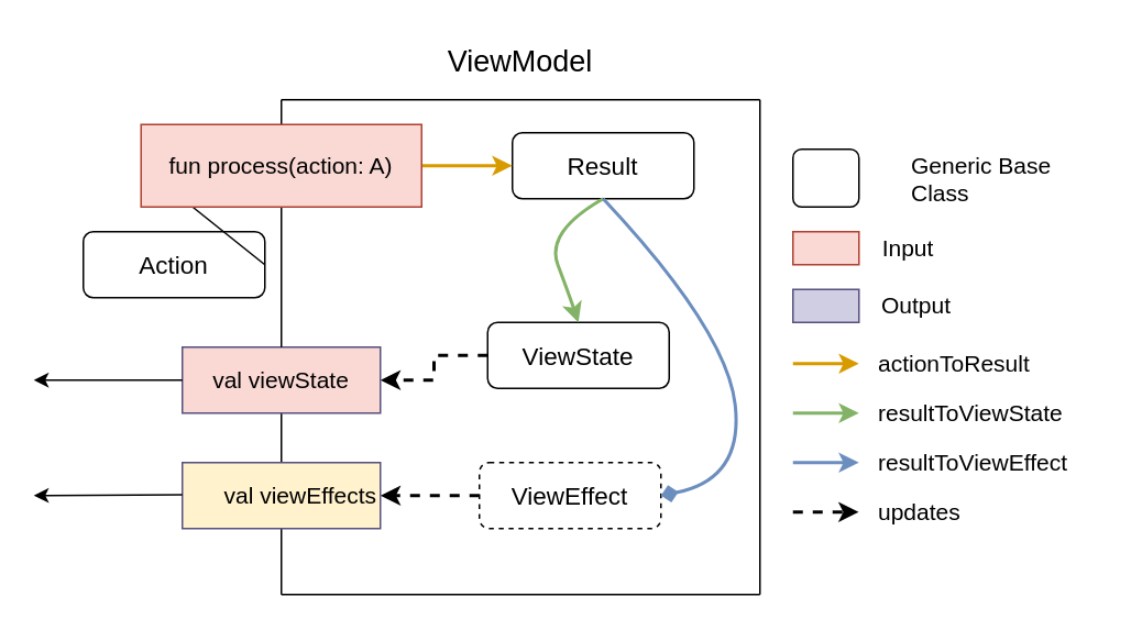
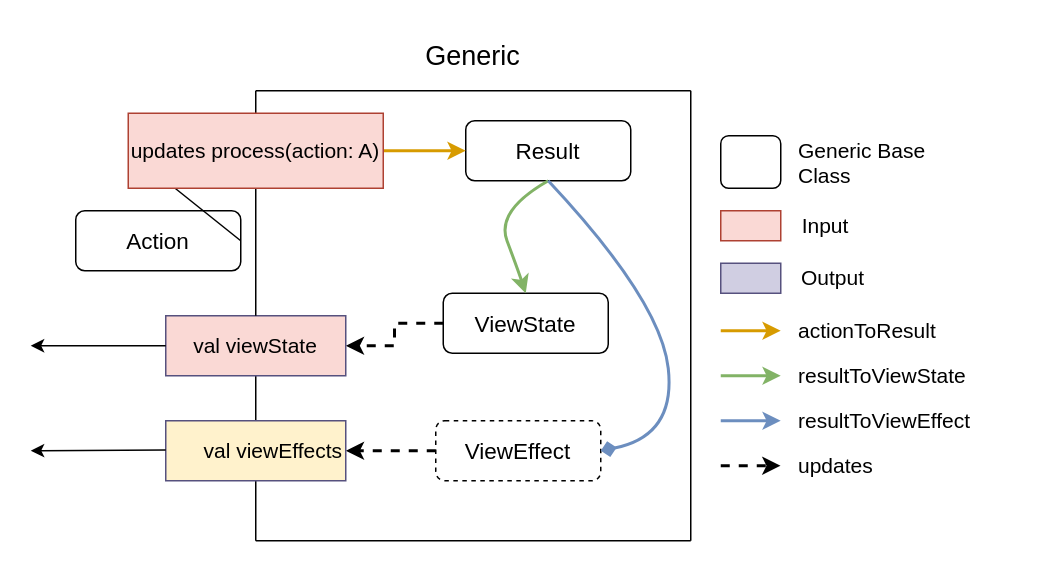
- <mxCell id="2" value="&lt;div style=&quot;font-size: 17px&quot;&gt;&lt;font style=&quot;font-size: 18px&quot;&gt;ViewModel&lt;/font&gt;&lt;/div&gt;&lt;div style=&quot;font-size: 17px&quot;&gt;&lt;br style=&quot;font-size: 17px&quot;&gt;&lt;/div&gt;" style="text;html=1;strokeColor=none;fillColor=none;align=center;verticalAlign=top;whiteSpace=wrap;rounded=0;fontSize=17;horizontal=1;" vertex="1" parent="1"><mxGeometry x="250" y="20" width="130" height="30" as="geometry" /></mxCell>
+ <mxCell id="2" value="&lt;div style=&quot;font-size: 17px&quot;&gt;&lt;font style=&quot;font-size: 18px&quot;&gt;Generic&lt;/font&gt;&lt;/div&gt;&lt;div style=&quot;font-size: 17px&quot;&gt;&lt;br style=&quot;font-size: 17px&quot;&gt;&lt;/div&gt;" style="text;html=1;strokeColor=none;fillColor=none;align=center;verticalAlign=top;whiteSpace=wrap;rounded=0;fontSize=17;horizontal=1;" vertex="1" parent="1"><mxGeometry x="250" y="20" width="130" height="30" as="geometry" /></mxCell>
- <mxCell id="37" value="fun process(action: A)" style="rounded=0;whiteSpace=wrap;html=1;fillColor=#fad9d5;fontSize=14;strokeColor=#ae4132;" vertex="1" parent="1"><mxGeometry x="85" y="75" width="170" height="50" as="geometry" /></mxCell>
+ <mxCell id="37" value="updates process(action: A)" style="rounded=0;whiteSpace=wrap;html=1;fillColor=#fad9d5;fontSize=14;strokeColor=#ae4132;" vertex="1" parent="1"><mxGeometry x="85" y="75" width="170" height="50" as="geometry" /></mxCell>
- <mxCell id="36" value="Generic Base Class" style="text;html=1;strokeColor=none;fillColor=none;align=left;verticalAlign=middle;whiteSpace=wrap;rounded=0;fontSize=14;fontColor=#000000;" vertex="1" parent="1"><mxGeometry x="550" y="97.5" width="110" height="20" as="geometry" /></mxCell>
+ <mxCell id="36" value="Generic Base Class" style="text;html=1;strokeColor=none;fillColor=none;align=left;verticalAlign=middle;whiteSpace=wrap;rounded=0;fontSize=14;fontColor=#000000;" vertex="1" parent="1"><mxGeometry x="530" y="97.5" width="110" height="20" as="geometry" /></mxCell>
